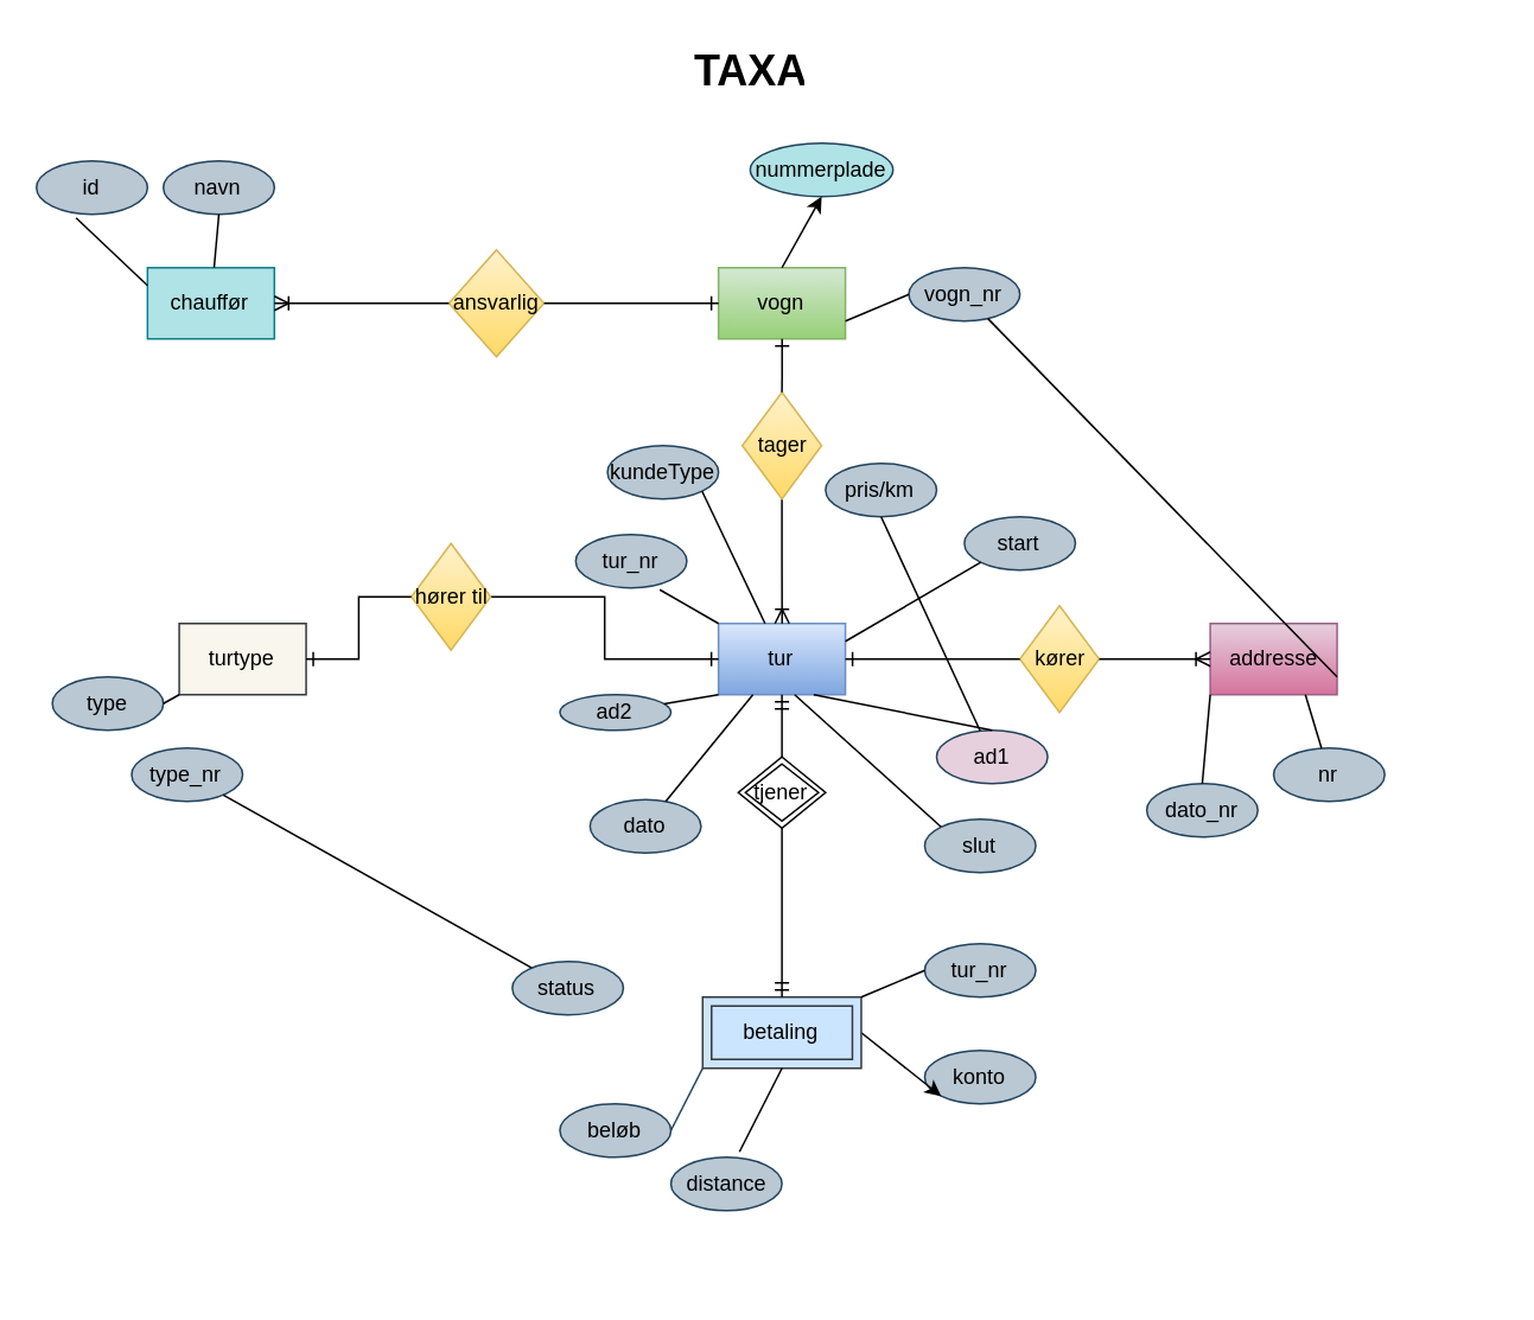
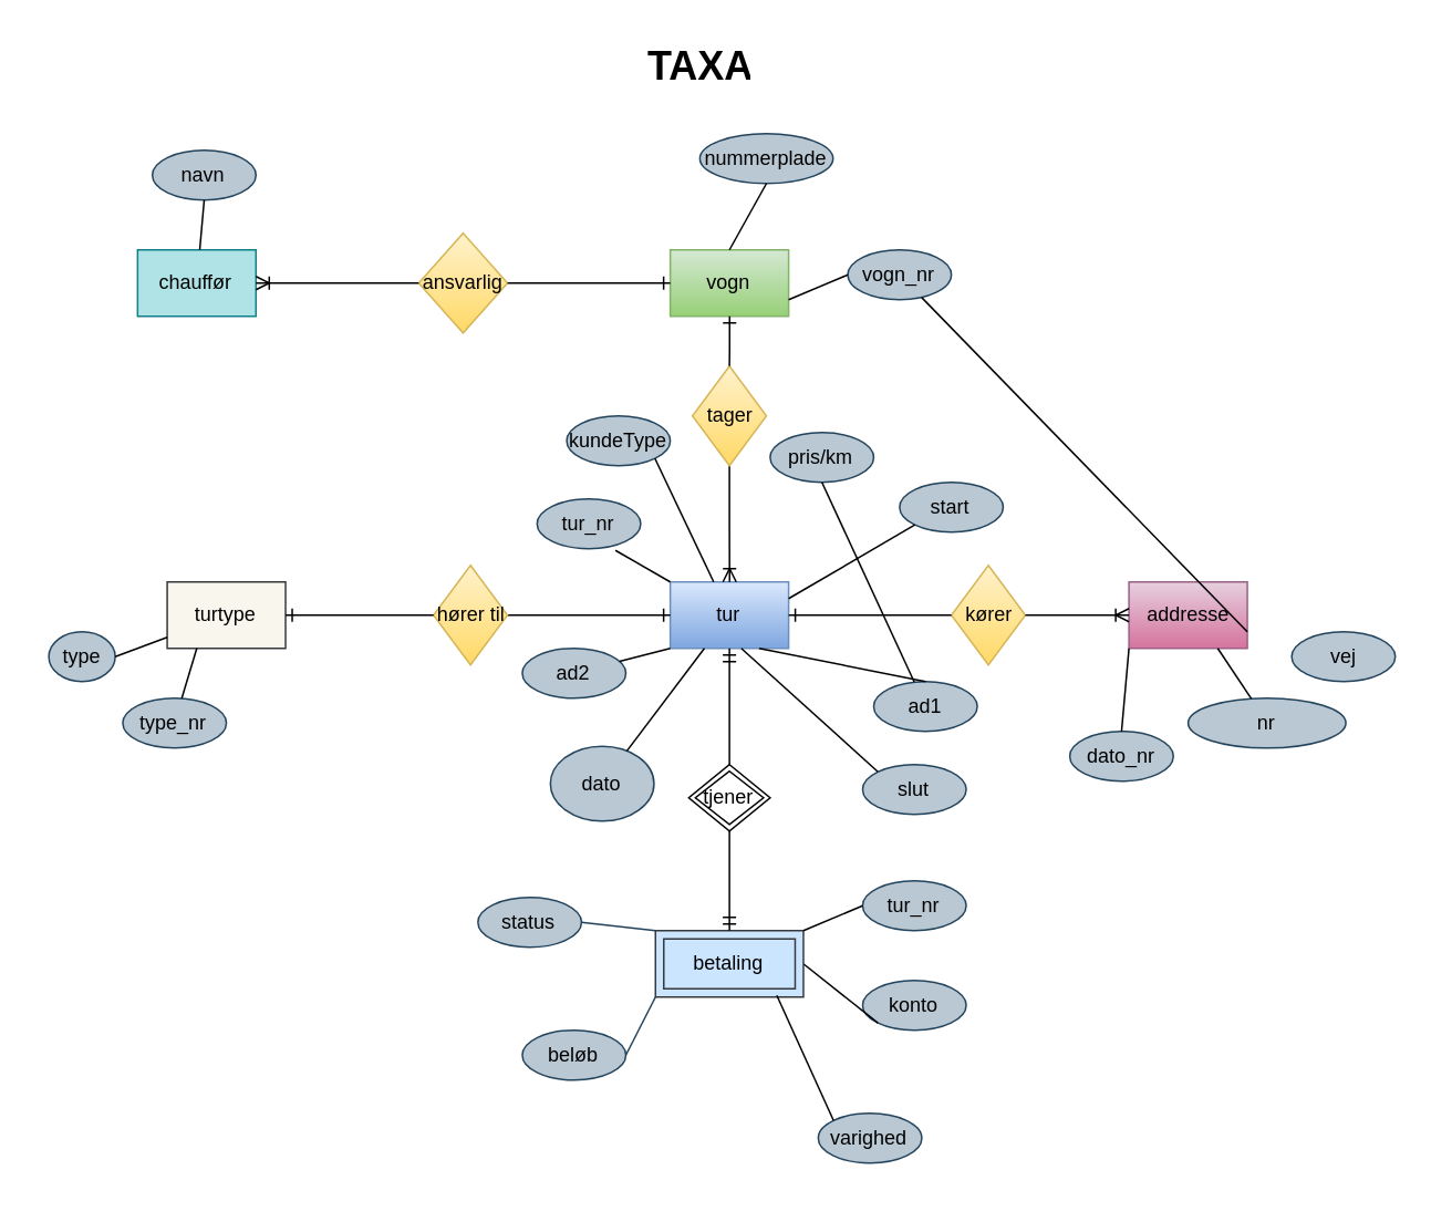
- <mxCell id="54" value="nummerplade" style="ellipse;whiteSpace=wrap;html=1;fillColor=#b0e3e6;strokeColor=#23445d;" parent="2" vertex="1"><mxGeometry x="401.087" width="80.217" height="30" as="geometry" /></mxCell>
+ <mxCell id="54" value="nummerplade" style="ellipse;whiteSpace=wrap;html=1;fillColor=#bac8d3;strokeColor=#23445d;" parent="2" vertex="1"><mxGeometry x="401.087" width="80.217" height="30" as="geometry" /></mxCell>
- <mxCell id="26" value="id" style="ellipse;whiteSpace=wrap;html=1;fillColor=#bac8d3;strokeColor=#23445d;" parent="2" vertex="1"><mxGeometry y="10" width="62.391" height="30" as="geometry" /></mxCell>
- <mxCell id="59" value="" style="endArrow=classic;html=1;rounded=0;entryX=0.5;entryY=1;entryDx=0;entryDy=0;exitX=0.5;exitY=0;exitDx=0;exitDy=0;" parent="2" source="9" target="54" edge="1"><mxGeometry width="50" height="50" relative="1" as="geometry"><mxPoint x="365.435" y="40" as="sourcePoint" /><mxPoint x="401.087" y="25" as="targetPoint" /></mxGeometry></mxCell>
+ <mxCell id="59" value="" style="endArrow=none;html=1;rounded=0;entryX=0.5;entryY=1;entryDx=0;entryDy=0;exitX=0.5;exitY=0;exitDx=0;exitDy=0;" parent="2" source="9" target="54" edge="1"><mxGeometry width="50" height="50" relative="1" as="geometry"><mxPoint x="365.435" y="40" as="sourcePoint" /><mxPoint x="401.087" y="25" as="targetPoint" /></mxGeometry></mxCell>
- <mxCell id="29" value="" style="endArrow=none;html=1;rounded=0;entryX=0.357;entryY=1.067;entryDx=0;entryDy=0;entryPerimeter=0;exitX=0;exitY=0.25;exitDx=0;exitDy=0;" parent="2" source="7" target="26" edge="1"><mxGeometry width="50" height="50" relative="1" as="geometry"><mxPoint x="267.391" y="370" as="sourcePoint" /><mxPoint x="311.957" y="320" as="targetPoint" /></mxGeometry></mxCell>
- <mxCell id="49" value="hører til" style="rhombus;whiteSpace=wrap;html=1;fillColor=#fff2cc;gradientColor=#ffd966;strokeColor=#d6b656;" parent="2" vertex="1"><mxGeometry x="210.652" y="225" width="44.565" height="60" as="geometry" /></mxCell>
+ <mxCell id="49" value="hører til" style="rhombus;whiteSpace=wrap;html=1;fillColor=#fff2cc;gradientColor=#ffd966;strokeColor=#d6b656;" parent="2" vertex="1"><mxGeometry x="240.652" y="260" width="44.565" height="60" as="geometry" /></mxCell>
- <mxCell id="19" value="type" style="ellipse;whiteSpace=wrap;html=1;fillColor=#bac8d3;strokeColor=#23445d;" parent="2" vertex="1"><mxGeometry x="8.913" y="300" width="62.391" height="30" as="geometry" /></mxCell>
+ <mxCell id="19" value="type" style="ellipse;whiteSpace=wrap;html=1;fillColor=#bac8d3;strokeColor=#23445d;" parent="2" vertex="1"><mxGeometry x="8.913" y="300" width="40" height="30" as="geometry" /></mxCell>
+ <mxCell id="22" value="vej" style="ellipse;whiteSpace=wrap;html=1;fillColor=#bac8d3;strokeColor=#23445d;" parent="2" vertex="1"><mxGeometry x="757.609" y="300" width="62.391" height="30" as="geometry" /></mxCell>
- <mxCell id="13" value="ad2" style="ellipse;whiteSpace=wrap;html=1;fillColor=#bac8d3;strokeColor=#23445d;" parent="2" vertex="1"><mxGeometry x="294.13" y="310" width="62.391" height="20" as="geometry" /></mxCell>
+ <mxCell id="13" value="ad2" style="ellipse;whiteSpace=wrap;html=1;fillColor=#bac8d3;strokeColor=#23445d;" parent="2" vertex="1"><mxGeometry x="294.13" y="310" width="62.391" height="30" as="geometry" /></mxCell>
- <mxCell id="14" value="ad1" style="ellipse;whiteSpace=wrap;html=1;fillColor=#e6d0de;strokeColor=#23445d;" parent="2" vertex="1"><mxGeometry x="505.811" y="330" width="62.391" height="30" as="geometry" /></mxCell>
+ <mxCell id="14" value="ad1" style="ellipse;whiteSpace=wrap;html=1;fillColor=#bac8d3;strokeColor=#23445d;" parent="2" vertex="1"><mxGeometry x="505.811" y="330" width="62.391" height="30" as="geometry" /></mxCell>
- <mxCell id="23" value="nr" style="ellipse;whiteSpace=wrap;html=1;fillColor=#bac8d3;strokeColor=#23445d;" parent="2" vertex="1"><mxGeometry x="695.217" y="340" width="62.391" height="30" as="geometry" /></mxCell>
+ <mxCell id="23" value="nr" style="ellipse;whiteSpace=wrap;html=1;fillColor=#bac8d3;strokeColor=#23445d;" parent="2" vertex="1"><mxGeometry x="695.217" y="340" width="95" height="30" as="geometry" /></mxCell>
- <mxCell id="58" value="tjener" style="shape=rhombus;double=1;perimeter=rhombusPerimeter;whiteSpace=wrap;html=1;align=center;" parent="2" vertex="1"><mxGeometry x="394.402" y="345" width="49.022" height="40" as="geometry" /></mxCell>
+ <mxCell id="58" value="tjener" style="shape=rhombus;double=1;perimeter=rhombusPerimeter;whiteSpace=wrap;html=1;align=center;" parent="2" vertex="1"><mxGeometry x="394.402" y="380" width="49.022" height="40" as="geometry" /></mxCell>
- <mxCell id="17" value="dato" style="ellipse;whiteSpace=wrap;html=1;fillColor=#bac8d3;strokeColor=#23445d;" parent="2" vertex="1"><mxGeometry x="311.065" y="369" width="62.391" height="30" as="geometry" /></mxCell>
+ <mxCell id="17" value="dato" style="ellipse;whiteSpace=wrap;html=1;fillColor=#bac8d3;strokeColor=#23445d;" parent="2" vertex="1"><mxGeometry x="311.065" y="369" width="62.391" height="45" as="geometry" /></mxCell>
- <mxCell id="28" value="" style="endArrow=none;html=1;rounded=0;" parent="2" source="20" target="11" edge="1"><mxGeometry width="50" height="50" relative="1" as="geometry"><mxPoint x="258.478" y="360" as="sourcePoint" /><mxPoint x="303.043" y="310" as="targetPoint" /></mxGeometry></mxCell>
+ <mxCell id="28" value="" style="endArrow=none;html=1;rounded=0;entryX=0.25;entryY=1;entryDx=0;entryDy=0;" parent="2" source="20" target="6" edge="1"><mxGeometry width="50" height="50" relative="1" as="geometry"><mxPoint x="258.478" y="360" as="sourcePoint" /><mxPoint x="303.043" y="310" as="targetPoint" /></mxGeometry></mxCell>
+ <mxCell id="52" value="" style="endArrow=none;html=1;rounded=0;exitX=1;exitY=0.5;exitDx=0;exitDy=0;entryX=0;entryY=0;entryDx=0;entryDy=0;fillColor=#bac8d3;strokeColor=#23445d;" parent="2" source="11" target="51" edge="1"><mxGeometry width="50" height="50" relative="1" as="geometry"><mxPoint x="383.261" y="450" as="sourcePoint" /><mxPoint x="432.319" y="389.984" as="targetPoint" /></mxGeometry></mxCell>
- <mxCell id="33" value="" style="endArrow=classic;html=1;rounded=0;entryX=0;entryY=1;entryDx=0;entryDy=0;exitX=1;exitY=0.5;exitDx=0;exitDy=0;" parent="2" source="51" target="12" edge="1"><mxGeometry width="50" height="50" relative="1" as="geometry"><mxPoint x="303.043" y="410" as="sourcePoint" /><mxPoint x="347.609" y="360" as="targetPoint" /></mxGeometry></mxCell>
+ <mxCell id="33" value="" style="endArrow=none;html=1;rounded=0;entryX=0;entryY=1;entryDx=0;entryDy=0;exitX=1;exitY=0.5;exitDx=0;exitDy=0;" parent="2" source="51" target="12" edge="1"><mxGeometry width="50" height="50" relative="1" as="geometry"><mxPoint x="303.043" y="410" as="sourcePoint" /><mxPoint x="347.609" y="360" as="targetPoint" /></mxGeometry></mxCell>
- <mxCell id="65" value="" style="endArrow=none;html=1;rounded=0;entryX=0.617;entryY=-0.1;entryDx=0;entryDy=0;exitX=0.5;exitY=1;exitDx=0;exitDy=0;entryPerimeter=0;" parent="2" source="51" target="55" edge="1"><mxGeometry width="50" height="50" relative="1" as="geometry"><mxPoint x="195" y="570" as="sourcePoint" /><mxPoint x="118.946" y="614.36" as="targetPoint" /></mxGeometry></mxCell>
+ <mxCell id="61" value="" style="endArrow=none;html=1;rounded=0;entryX=0;entryY=0;entryDx=0;entryDy=0;exitX=0.82;exitY=0.975;exitDx=0;exitDy=0;exitPerimeter=0;" parent="2" source="51" target="60" edge="1"><mxGeometry width="50" height="50" relative="1" as="geometry"><mxPoint x="463.478" y="570" as="sourcePoint" /><mxPoint x="508.267" y="605.607" as="targetPoint" /></mxGeometry></mxCell>
- <mxCell id="55" value="distance" style="ellipse;whiteSpace=wrap;html=1;fillColor=#bac8d3;strokeColor=#23445d;" parent="2" vertex="1"><mxGeometry x="356.526" y="570" width="62.391" height="30" as="geometry" /></mxCell>
+ <mxCell id="60" value="varighed" style="ellipse;whiteSpace=wrap;html=1;fillColor=#bac8d3;strokeColor=#23445d;" parent="2" vertex="1"><mxGeometry x="472.391" y="590" width="62.391" height="30" as="geometry" /></mxCell>
